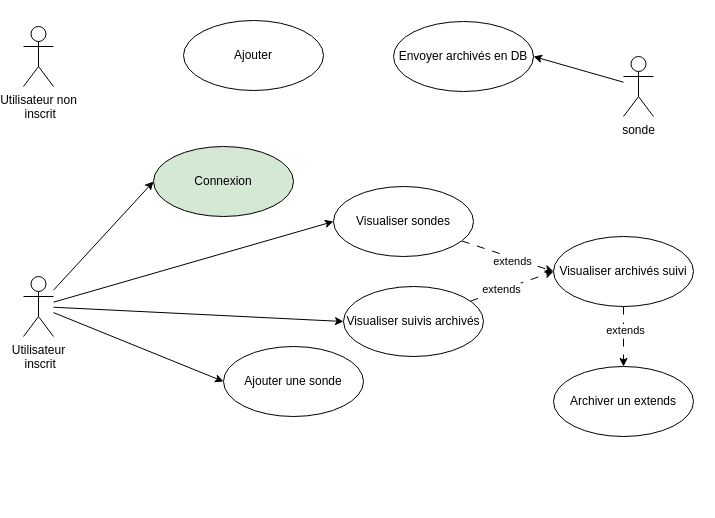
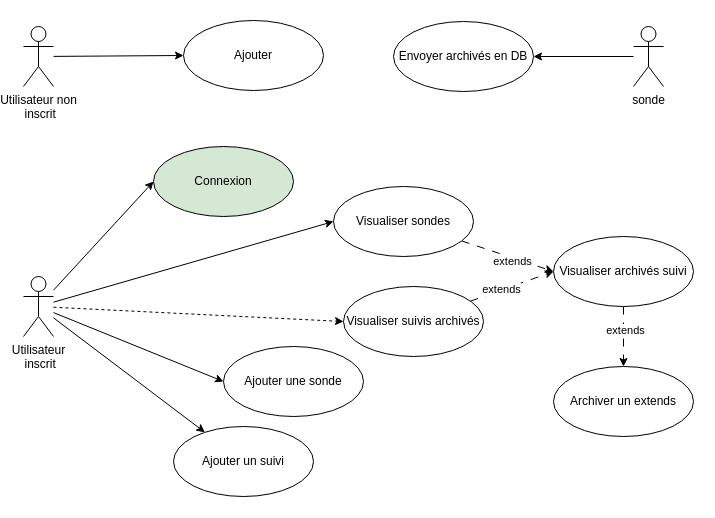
+ <mxCell id="2" style="edgeStyle=none;html=1;entryX=0;entryY=0.5;entryDx=0;entryDy=0;" edge="1" parent="1" source="3" target="12"><mxGeometry relative="1" as="geometry" /></mxCell>
- <mxCell id="11" value="sonde" style="shape=umlActor;verticalLabelPosition=bottom;verticalAlign=top;html=1;outlineConnect=0;" vertex="1" parent="1"><mxGeometry x="620" y="56" width="30" height="60" as="geometry" /></mxCell>
+ <mxCell id="11" value="sonde" style="shape=umlActor;verticalLabelPosition=bottom;verticalAlign=top;html=1;outlineConnect=0;" vertex="1" parent="1"><mxGeometry x="630" y="26" width="30" height="60" as="geometry" /></mxCell>
- <mxCell id="6" style="edgeStyle=none;html=1;entryX=0;entryY=0.5;entryDx=0;entryDy=0;" edge="1" parent="1" source="9" target="22"><mxGeometry relative="1" as="geometry" /></mxCell>
+ <mxCell id="6" style="edgeStyle=none;html=1;entryX=0;entryY=0.5;entryDx=0;entryDy=0;dashed=1;" edge="1" parent="1" source="9" target="22"><mxGeometry relative="1" as="geometry" /></mxCell>
+ <mxCell id="8" style="edgeStyle=none;html=1;" edge="1" parent="1" source="9" target="15"><mxGeometry relative="1" as="geometry" /></mxCell>
+ <mxCell id="15" value="Ajouter un suivi" style="ellipse;whiteSpace=wrap;html=1;" vertex="1" parent="1"><mxGeometry x="170" y="426" width="140" height="70" as="geometry" /></mxCell>
